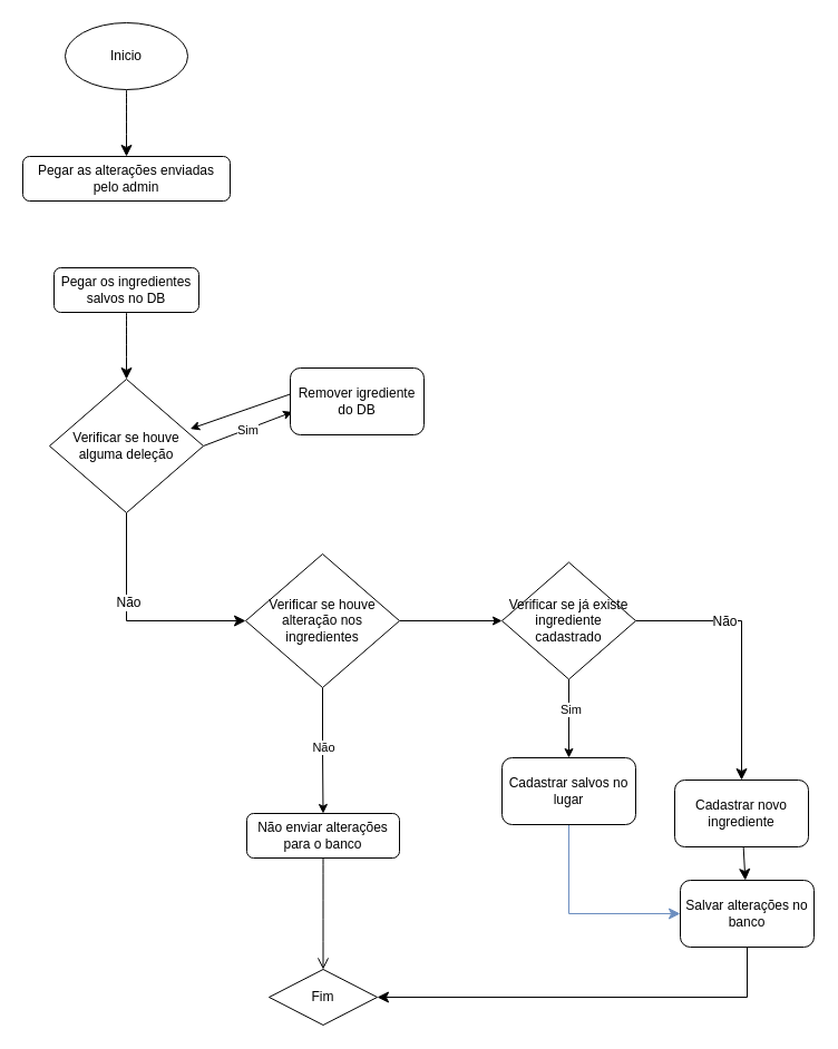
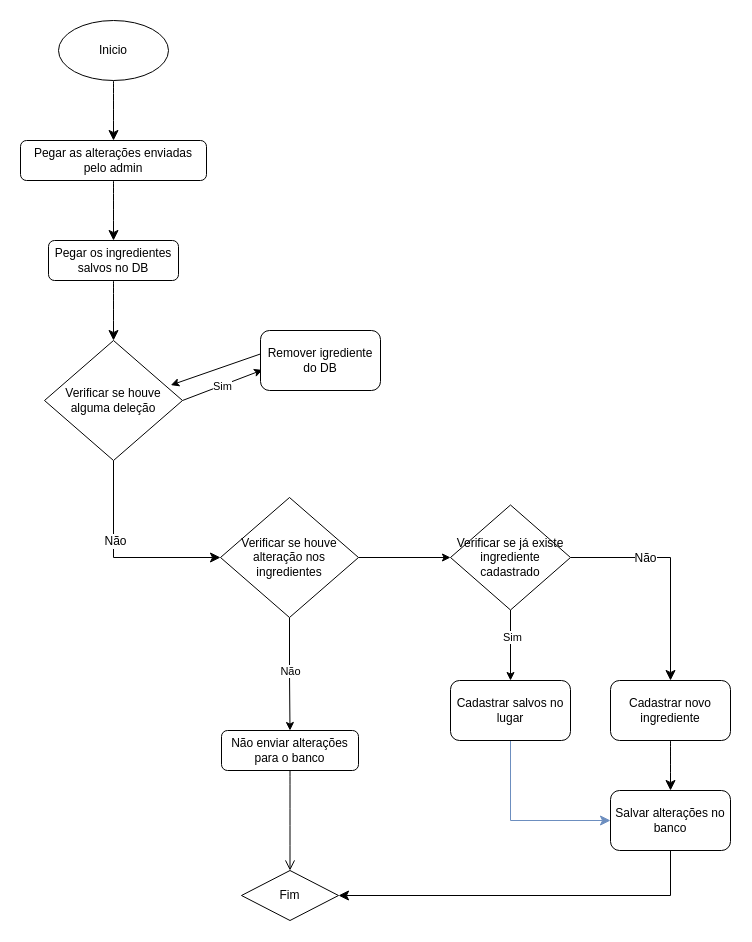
+ <mxCell id="4" style="edgeStyle=none;curved=1;rounded=0;orthogonalLoop=1;jettySize=auto;html=1;fontSize=12;startSize=8;endSize=8;entryX=0.5;entryY=0;entryDx=0;entryDy=0;" parent="1" source="5" target="15" edge="1"><mxGeometry relative="1" as="geometry" /></mxCell>
- <mxCell id="28" value="Cadastrar novo ingrediente" style="rounded=1;whiteSpace=wrap;html=1;" parent="1" vertex="1"><mxGeometry x="605" y="700" width="120" height="60" as="geometry" /></mxCell>
+ <mxCell id="28" value="Cadastrar novo ingrediente" style="rounded=1;whiteSpace=wrap;html=1;" parent="1" vertex="1"><mxGeometry x="610" y="680" width="120" height="60" as="geometry" /></mxCell>
